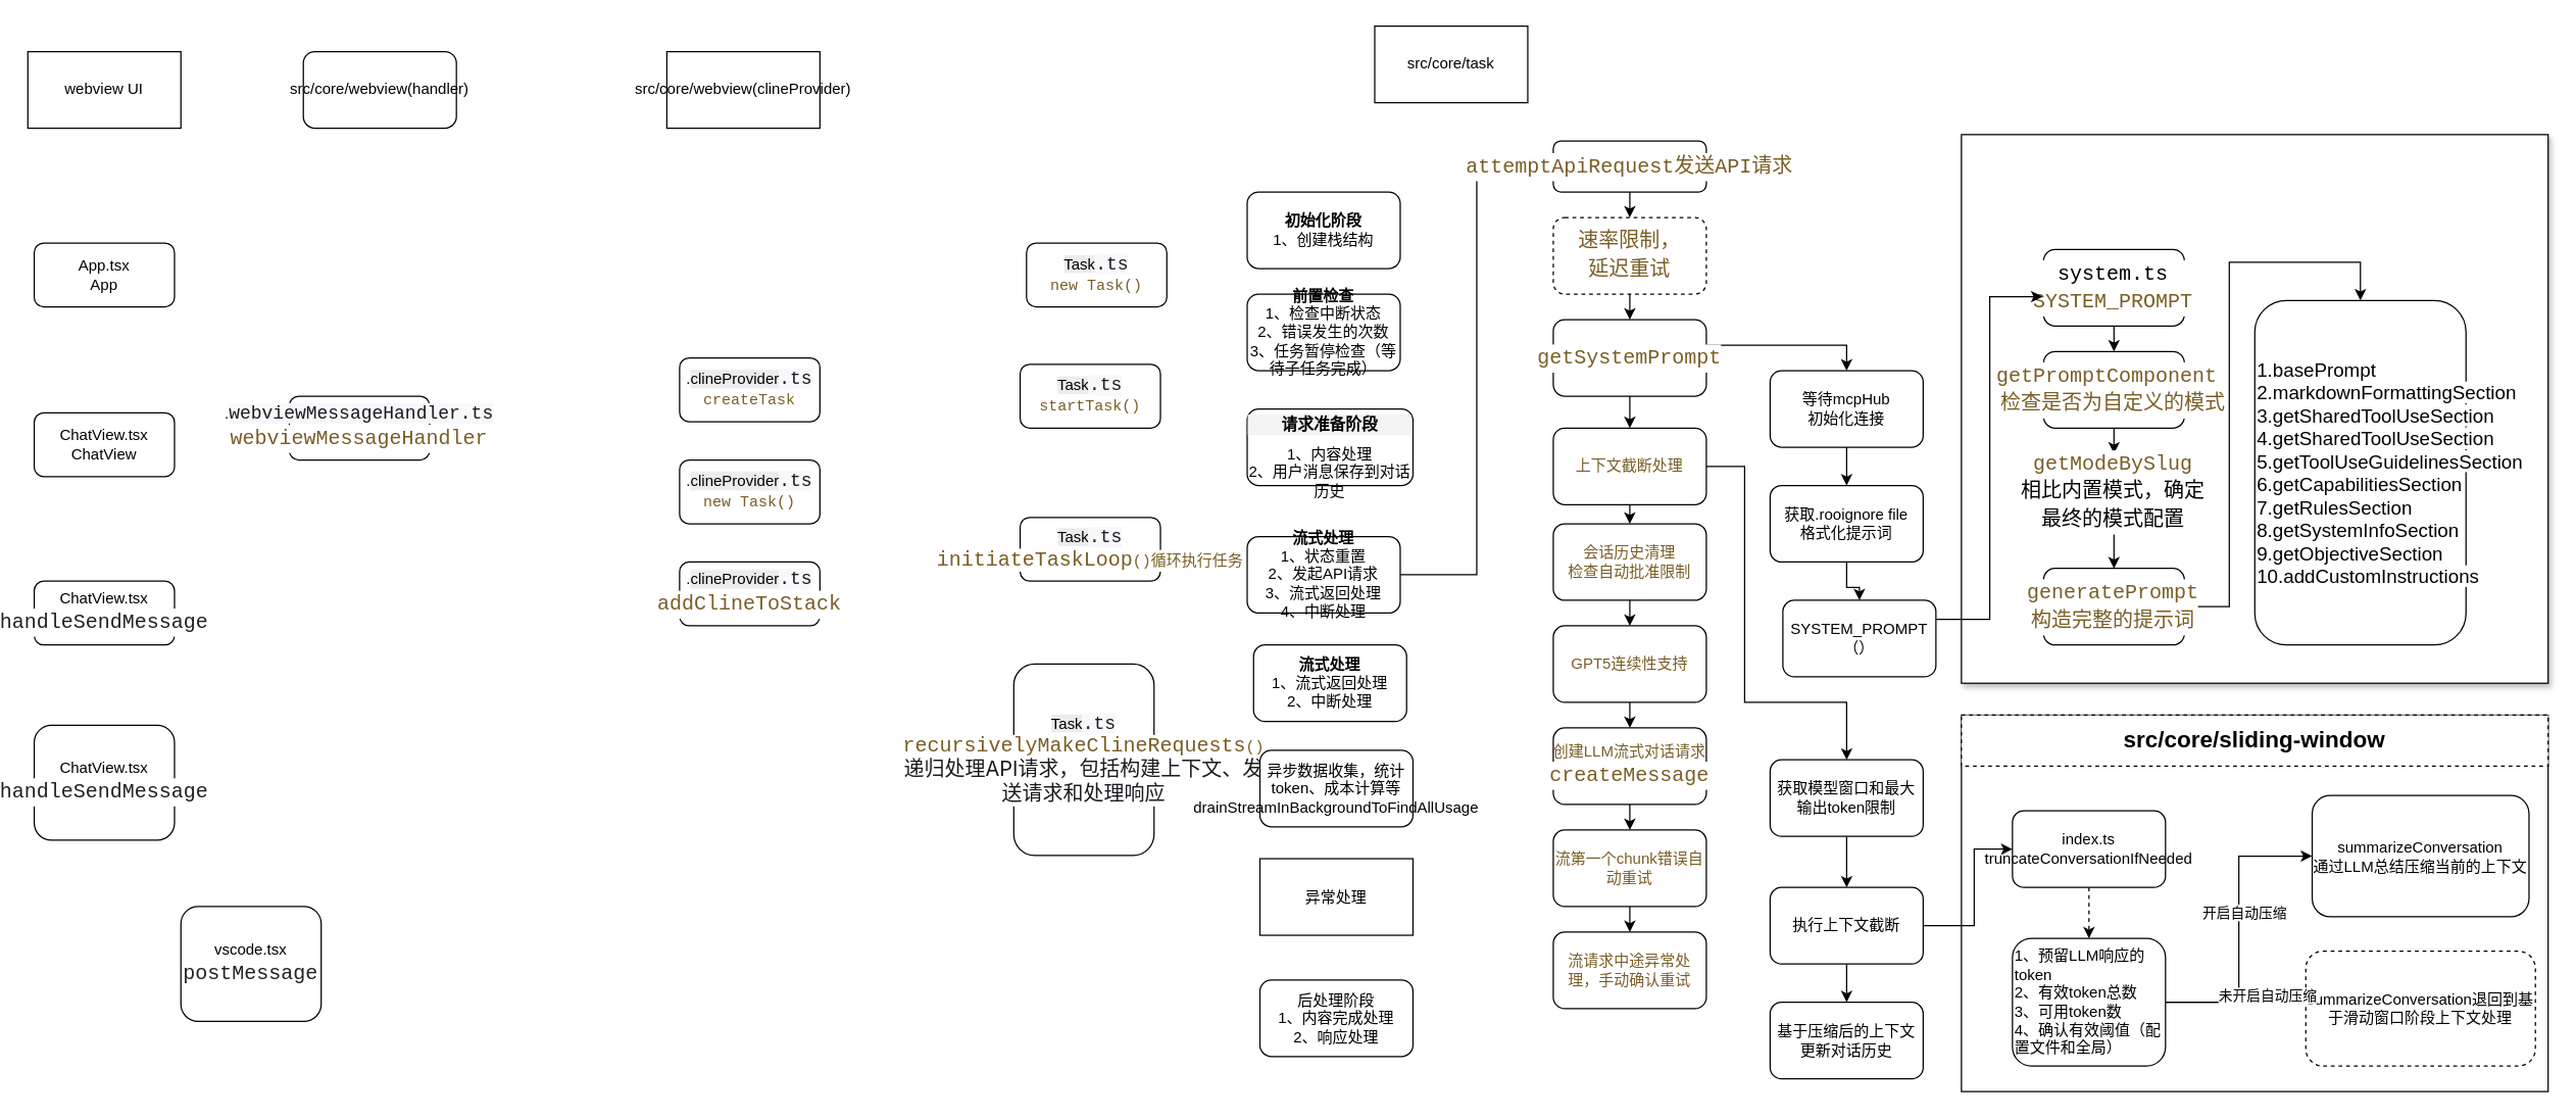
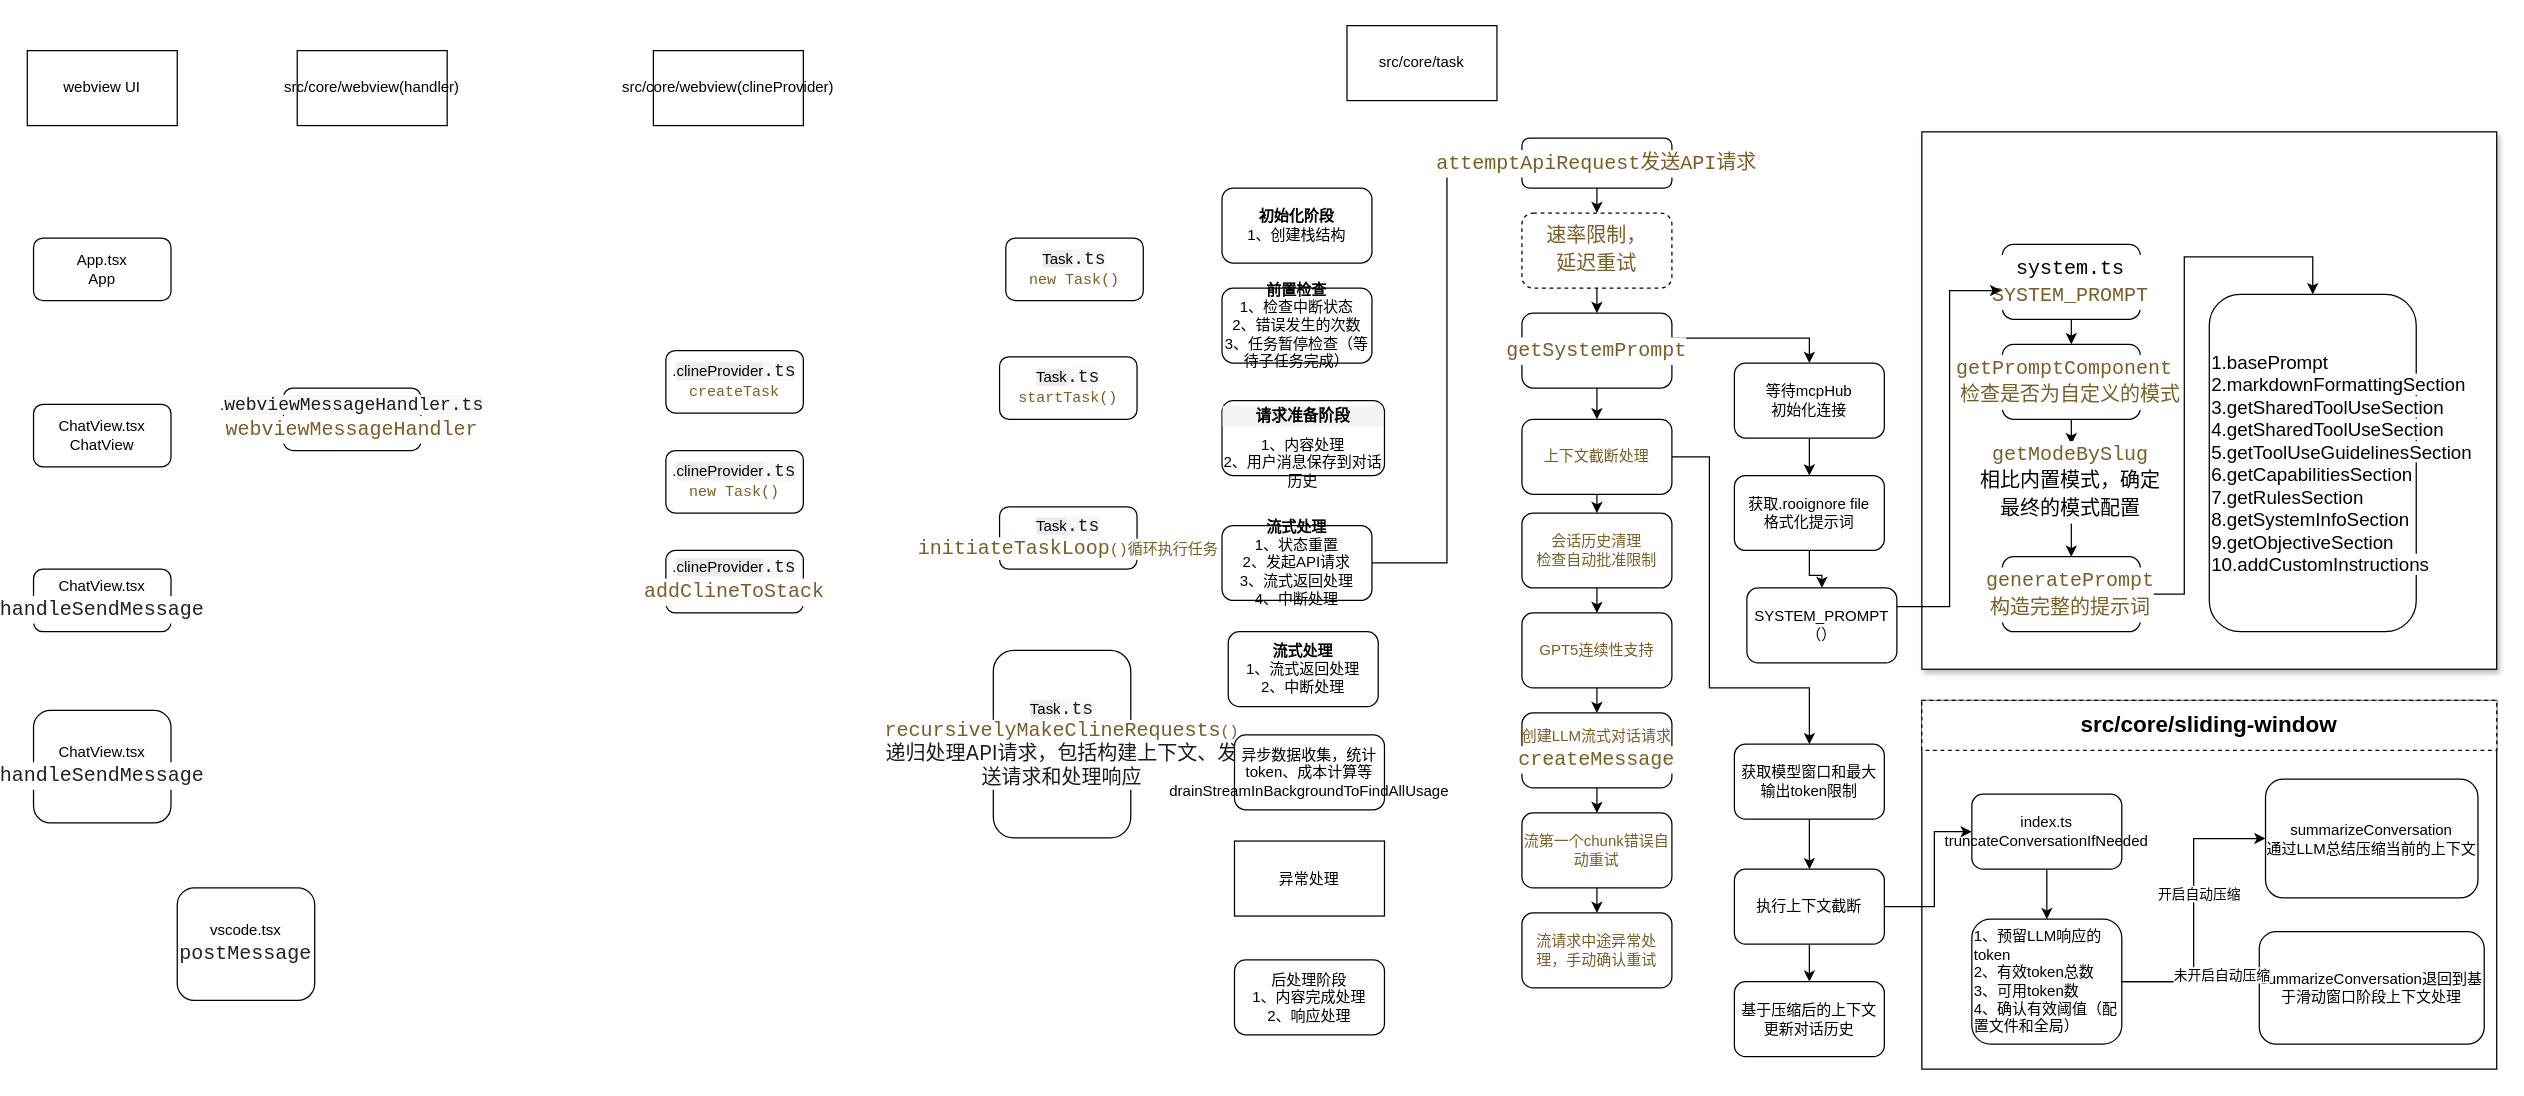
- <mxCell id="14" value="src/core&lt;span style=&quot;background-color: transparent; color: light-dark(rgb(0, 0, 0), rgb(255, 255, 255));&quot;&gt;/webview(handler)&lt;/span&gt;" style="whiteSpace=wrap;html=1;rounded=1;" parent="1" vertex="1"><mxGeometry x="236" y="40" width="120" height="60" as="geometry" /></mxCell>
+ <mxCell id="14" value="src/core&lt;span style=&quot;background-color: transparent; color: light-dark(rgb(0, 0, 0), rgb(255, 255, 255));&quot;&gt;/webview(handler)&lt;/span&gt;" style="rounded=0;whiteSpace=wrap;html=1;" parent="1" vertex="1"><mxGeometry x="236" y="40" width="120" height="60" as="geometry" /></mxCell>
- <mxCell id="60" style="edgeStyle=orthogonalEdgeStyle;rounded=0;orthogonalLoop=1;jettySize=auto;html=1;exitX=0.5;exitY=1;exitDx=0;exitDy=0;entryX=0.5;entryY=0;entryDx=0;entryDy=0;dashed=1;" edge="1" parent="57" source="61" target="64"><mxGeometry relative="1" as="geometry" /></mxCell>
+ <mxCell id="60" style="edgeStyle=orthogonalEdgeStyle;rounded=0;orthogonalLoop=1;jettySize=auto;html=1;exitX=0.5;exitY=1;exitDx=0;exitDy=0;entryX=0.5;entryY=0;entryDx=0;entryDy=0;" edge="1" parent="57" source="61" target="64"><mxGeometry relative="1" as="geometry" /></mxCell>
- <mxCell id="65" value="summarizeConversation退回到基于滑动窗口阶段上下文处理" style="rounded=1;whiteSpace=wrap;html=1;dashed=1;" vertex="1" parent="57"><mxGeometry x="270" y="185" width="180" height="90" as="geometry" /></mxCell>
+ <mxCell id="65" value="summarizeConversation退回到基于滑动窗口阶段上下文处理" style="rounded=1;whiteSpace=wrap;html=1;" vertex="1" parent="57"><mxGeometry x="270" y="185" width="180" height="90" as="geometry" /></mxCell>
